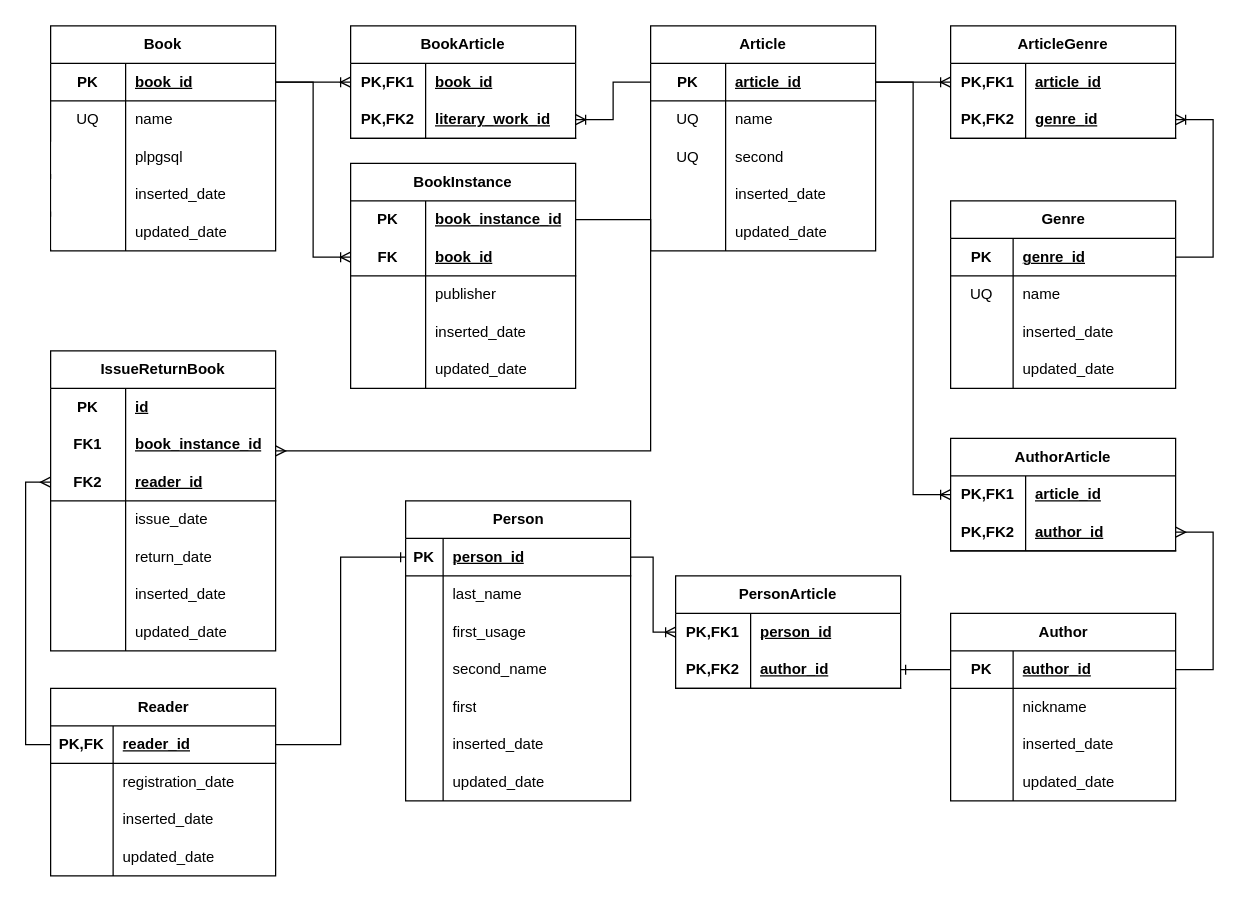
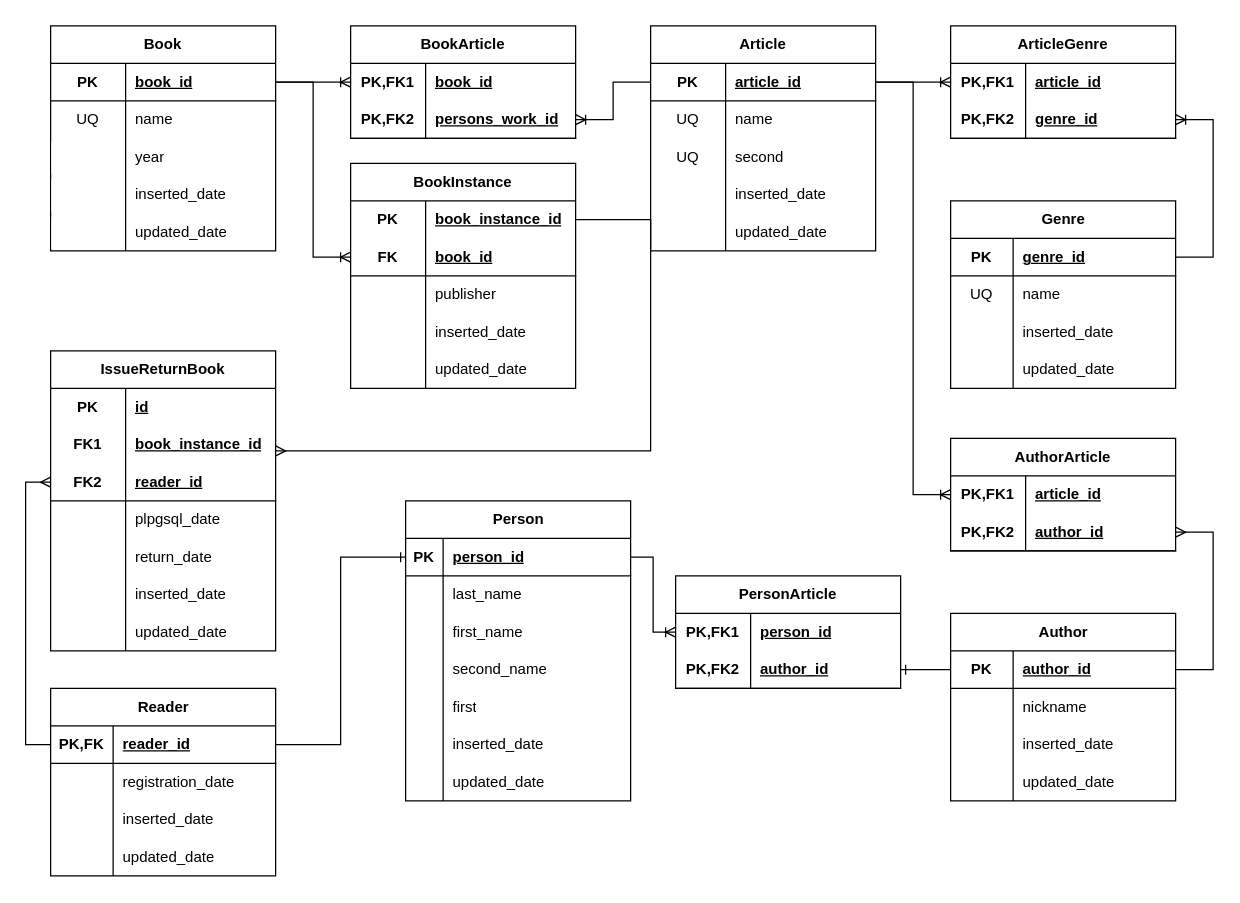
- <mxCell id="40" value="literary_work_id" style="shape=partialRectangle;connectable=0;fillColor=none;top=0;left=0;bottom=0;right=0;align=left;spacingLeft=6;fontStyle=5;overflow=hidden;html=1;whiteSpace=wrap;" parent="38" vertex="1"><mxGeometry x="60" width="120" height="30" as="geometry"><mxRectangle width="120" height="30" as="alternateBounds" /></mxGeometry></mxCell>
+ <mxCell id="40" value="persons_work_id" style="shape=partialRectangle;connectable=0;fillColor=none;top=0;left=0;bottom=0;right=0;align=left;spacingLeft=6;fontStyle=5;overflow=hidden;html=1;whiteSpace=wrap;" parent="38" vertex="1"><mxGeometry x="60" width="120" height="30" as="geometry"><mxRectangle width="120" height="30" as="alternateBounds" /></mxGeometry></mxCell>
- <mxCell id="11" value="plpgsql" style="shape=partialRectangle;connectable=0;fillColor=none;top=0;left=0;bottom=0;right=0;align=left;spacingLeft=6;overflow=hidden;html=1;whiteSpace=wrap;" parent="9" vertex="1"><mxGeometry x="60" width="120" height="30" as="geometry"><mxRectangle width="120" height="30" as="alternateBounds" /></mxGeometry></mxCell>
+ <mxCell id="11" value="year" style="shape=partialRectangle;connectable=0;fillColor=none;top=0;left=0;bottom=0;right=0;align=left;spacingLeft=6;overflow=hidden;html=1;whiteSpace=wrap;" parent="9" vertex="1"><mxGeometry x="60" width="120" height="30" as="geometry"><mxRectangle width="120" height="30" as="alternateBounds" /></mxGeometry></mxCell>
- <mxCell id="82" value="issue_date" style="shape=partialRectangle;connectable=0;fillColor=none;top=0;left=0;bottom=0;right=0;align=left;spacingLeft=6;overflow=hidden;html=1;whiteSpace=wrap;" parent="80" vertex="1"><mxGeometry x="60" width="120" height="30" as="geometry"><mxRectangle width="120" height="30" as="alternateBounds" /></mxGeometry></mxCell>
+ <mxCell id="82" value="plpgsql_date" style="shape=partialRectangle;connectable=0;fillColor=none;top=0;left=0;bottom=0;right=0;align=left;spacingLeft=6;overflow=hidden;html=1;whiteSpace=wrap;" parent="80" vertex="1"><mxGeometry x="60" width="120" height="30" as="geometry"><mxRectangle width="120" height="30" as="alternateBounds" /></mxGeometry></mxCell>
- <mxCell id="57" value="first_usage" style="shape=partialRectangle;connectable=0;fillColor=none;top=0;left=0;bottom=0;right=0;align=left;spacingLeft=6;overflow=hidden;whiteSpace=wrap;html=1;" parent="55" vertex="1"><mxGeometry x="30" width="150" height="30" as="geometry"><mxRectangle width="150" height="30" as="alternateBounds" /></mxGeometry></mxCell>
+ <mxCell id="57" value="first_name" style="shape=partialRectangle;connectable=0;fillColor=none;top=0;left=0;bottom=0;right=0;align=left;spacingLeft=6;overflow=hidden;whiteSpace=wrap;html=1;" parent="55" vertex="1"><mxGeometry x="30" width="150" height="30" as="geometry"><mxRectangle width="150" height="30" as="alternateBounds" /></mxGeometry></mxCell>
